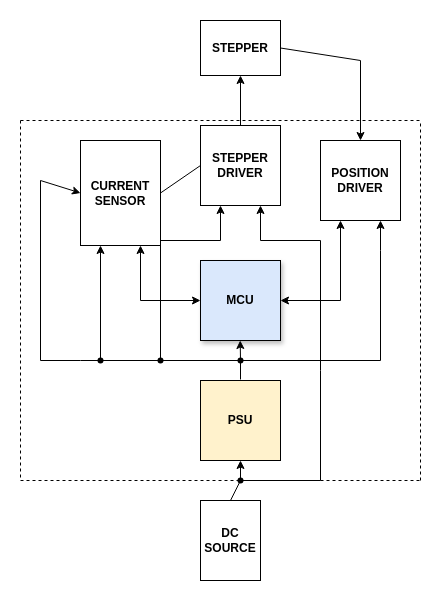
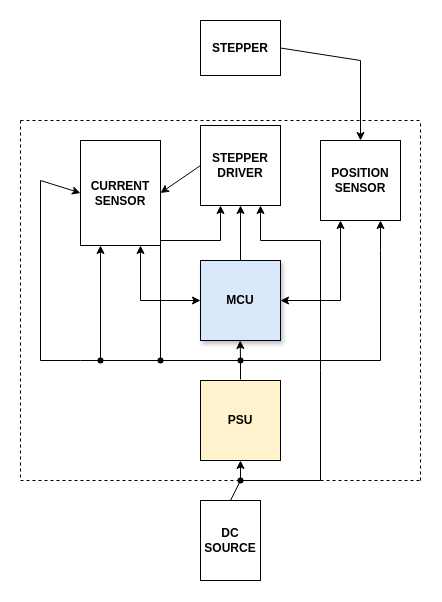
- <mxCell id="38" value="" style="endArrow=classic;html=1;rounded=0;entryX=0.5;entryY=1;entryDx=0;entryDy=0;exitX=0.5;exitY=0;exitDx=0;exitDy=0;fontStyle=1;fontFamily=Helvetica;" parent="1" source="3" target="14" edge="1"><mxGeometry width="50" height="50" relative="1" as="geometry"><mxPoint x="180" y="180" as="sourcePoint" /><mxPoint x="230" y="130" as="targetPoint" /></mxGeometry></mxCell>
- <mxCell id="4" value="POSITION DRIVER" style="rounded=0;whiteSpace=wrap;html=1;fontStyle=1;fontFamily=Helvetica;" parent="1" vertex="1"><mxGeometry x="320" y="140" width="80" height="80" as="geometry" /></mxCell>
+ <mxCell id="4" value="POSITION SENSOR" style="rounded=0;whiteSpace=wrap;html=1;fontStyle=1;fontFamily=Helvetica;" parent="1" vertex="1"><mxGeometry x="320" y="140" width="80" height="80" as="geometry" /></mxCell>
- <mxCell id="22" value="" style="endArrow=none;html=1;rounded=0;entryX=1;entryY=0.5;entryDx=0;entryDy=0;exitX=0;exitY=0.5;exitDx=0;exitDy=0;fontStyle=1;fontFamily=Helvetica;" parent="1" source="3" target="10" edge="1"><mxGeometry width="50" height="50" relative="1" as="geometry"><mxPoint x="260" y="310" as="sourcePoint" /><mxPoint x="310" y="260" as="targetPoint" /></mxGeometry></mxCell>
+ <mxCell id="22" value="" style="endArrow=classic;html=1;rounded=0;entryX=1;entryY=0.5;entryDx=0;entryDy=0;exitX=0;exitY=0.5;exitDx=0;exitDy=0;fontStyle=1;fontFamily=Helvetica;" parent="1" source="3" target="10" edge="1"><mxGeometry width="50" height="50" relative="1" as="geometry"><mxPoint x="260" y="310" as="sourcePoint" /><mxPoint x="310" y="260" as="targetPoint" /></mxGeometry></mxCell>
+ <mxCell id="21" value="" style="endArrow=classic;html=1;rounded=0;entryX=0.5;entryY=1;entryDx=0;entryDy=0;exitX=0.25;exitY=0;exitDx=0;exitDy=0;fontStyle=1;fontFamily=Helvetica;" parent="1" source="2" target="3" edge="1"><mxGeometry width="50" height="50" relative="1" as="geometry"><mxPoint x="260" y="320" as="sourcePoint" /><mxPoint x="310" y="270" as="targetPoint" /><Array as="points"><mxPoint x="240" y="260" /></Array></mxGeometry></mxCell>
